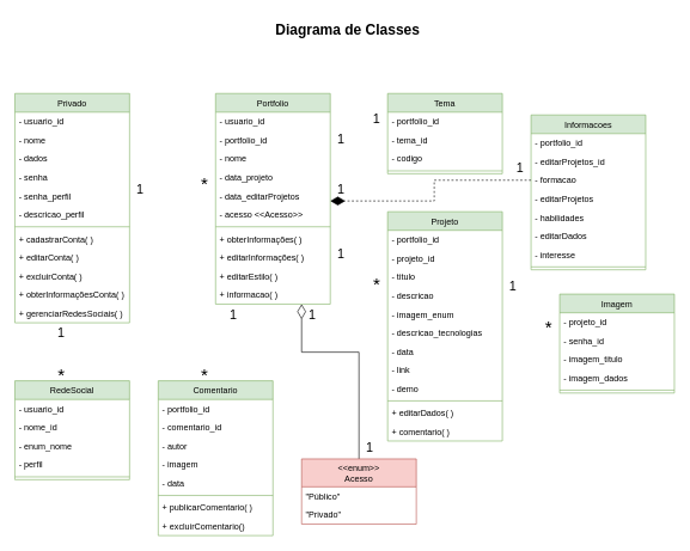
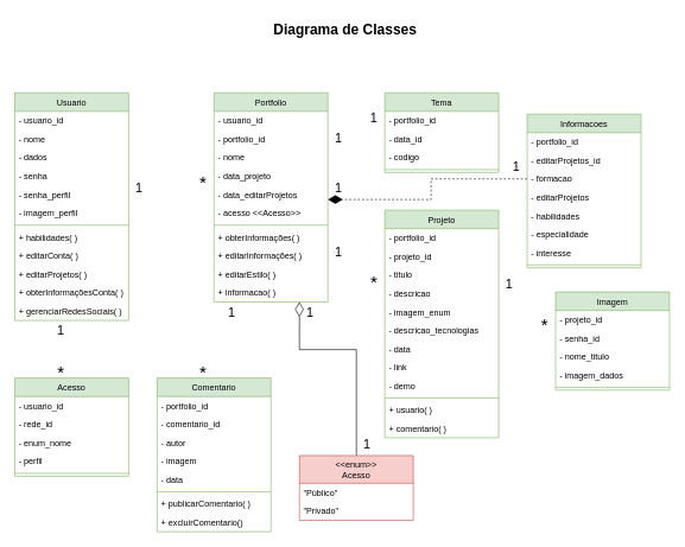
- <mxCell id="2" value="Privado" style="swimlane;fontStyle=0;align=center;verticalAlign=top;childLayout=stackLayout;horizontal=1;startSize=26;horizontalStack=0;resizeParent=1;resizeLast=0;collapsible=1;marginBottom=0;rounded=0;shadow=0;strokeWidth=1;fillColor=#d5e8d4;strokeColor=#82b366;" parent="1" vertex="1"><mxGeometry x="20" y="130" width="160" height="320" as="geometry"><mxRectangle x="230" y="140" width="160" height="26" as="alternateBounds" /></mxGeometry></mxCell>
+ <mxCell id="2" value="Usuario" style="swimlane;fontStyle=0;align=center;verticalAlign=top;childLayout=stackLayout;horizontal=1;startSize=26;horizontalStack=0;resizeParent=1;resizeLast=0;collapsible=1;marginBottom=0;rounded=0;shadow=0;strokeWidth=1;fillColor=#d5e8d4;strokeColor=#82b366;" parent="1" vertex="1"><mxGeometry x="20" y="130" width="160" height="320" as="geometry"><mxRectangle x="230" y="140" width="160" height="26" as="alternateBounds" /></mxGeometry></mxCell>
- <mxCell id="48" value="- tema_id" style="text;align=left;verticalAlign=top;spacingLeft=4;spacingRight=4;overflow=hidden;rotatable=0;points=[[0,0.5],[1,0.5]];portConstraint=eastwest;" vertex="1" parent="46"><mxGeometry y="52" width="160" height="26" as="geometry" /></mxCell>
+ <mxCell id="48" value="- data_id" style="text;align=left;verticalAlign=top;spacingLeft=4;spacingRight=4;overflow=hidden;rotatable=0;points=[[0,0.5],[1,0.5]];portConstraint=eastwest;" vertex="1" parent="46"><mxGeometry y="52" width="160" height="26" as="geometry" /></mxCell>
- <mxCell id="8" value="- descricao_perfil" style="text;align=left;verticalAlign=top;spacingLeft=4;spacingRight=4;overflow=hidden;rotatable=0;points=[[0,0.5],[1,0.5]];portConstraint=eastwest;rounded=0;shadow=0;html=0;" parent="2" vertex="1"><mxGeometry y="156" width="160" height="26" as="geometry" /></mxCell>
+ <mxCell id="8" value="- imagem_perfil" style="text;align=left;verticalAlign=top;spacingLeft=4;spacingRight=4;overflow=hidden;rotatable=0;points=[[0,0.5],[1,0.5]];portConstraint=eastwest;rounded=0;shadow=0;html=0;" parent="2" vertex="1"><mxGeometry y="156" width="160" height="26" as="geometry" /></mxCell>
- <mxCell id="71" value="- editarDados" style="text;align=left;verticalAlign=top;spacingLeft=4;spacingRight=4;overflow=hidden;rotatable=0;points=[[0,0.5],[1,0.5]];portConstraint=eastwest;rounded=0;shadow=0;html=0;" parent="65" vertex="1"><mxGeometry y="156" width="160" height="26" as="geometry" /></mxCell>
+ <mxCell id="71" value="- especialidade" style="text;align=left;verticalAlign=top;spacingLeft=4;spacingRight=4;overflow=hidden;rotatable=0;points=[[0,0.5],[1,0.5]];portConstraint=eastwest;rounded=0;shadow=0;html=0;" parent="65" vertex="1"><mxGeometry y="156" width="160" height="26" as="geometry" /></mxCell>
- <mxCell id="10" value="+ cadastrarConta( )" style="text;align=left;verticalAlign=top;spacingLeft=4;spacingRight=4;overflow=hidden;rotatable=0;points=[[0,0.5],[1,0.5]];portConstraint=eastwest;" parent="2" vertex="1"><mxGeometry y="190" width="160" height="26" as="geometry" /></mxCell>
+ <mxCell id="10" value="+ habilidades( )" style="text;align=left;verticalAlign=top;spacingLeft=4;spacingRight=4;overflow=hidden;rotatable=0;points=[[0,0.5],[1,0.5]];portConstraint=eastwest;" parent="2" vertex="1"><mxGeometry y="190" width="160" height="26" as="geometry" /></mxCell>
- <mxCell id="12" value="+ excluirConta( )" style="text;align=left;verticalAlign=top;spacingLeft=4;spacingRight=4;overflow=hidden;rotatable=0;points=[[0,0.5],[1,0.5]];portConstraint=eastwest;rounded=0;shadow=0;html=0;" parent="2" vertex="1"><mxGeometry y="242" width="160" height="26" as="geometry" /></mxCell>
+ <mxCell id="12" value="+ editarProjetos( )" style="text;align=left;verticalAlign=top;spacingLeft=4;spacingRight=4;overflow=hidden;rotatable=0;points=[[0,0.5],[1,0.5]];portConstraint=eastwest;rounded=0;shadow=0;html=0;" parent="2" vertex="1"><mxGeometry y="242" width="160" height="26" as="geometry" /></mxCell>
- <mxCell id="78" value="- imagem_titulo" style="text;align=left;verticalAlign=top;spacingLeft=4;spacingRight=4;overflow=hidden;rotatable=0;points=[[0,0.5],[1,0.5]];portConstraint=eastwest;rounded=0;shadow=0;html=0;" parent="75" vertex="1"><mxGeometry y="78" width="160" height="26" as="geometry" /></mxCell>
+ <mxCell id="78" value="- nome_titulo" style="text;align=left;verticalAlign=top;spacingLeft=4;spacingRight=4;overflow=hidden;rotatable=0;points=[[0,0.5],[1,0.5]];portConstraint=eastwest;rounded=0;shadow=0;html=0;" parent="75" vertex="1"><mxGeometry y="78" width="160" height="26" as="geometry" /></mxCell>
- <mxCell id="40" value="RedeSocial" style="swimlane;fontStyle=0;align=center;verticalAlign=top;childLayout=stackLayout;horizontal=1;startSize=26;horizontalStack=0;resizeParent=1;resizeLast=0;collapsible=1;marginBottom=0;rounded=0;shadow=0;strokeWidth=1;fillColor=#d5e8d4;strokeColor=#82b366;" parent="1" vertex="1"><mxGeometry x="20" y="531" width="160" height="138" as="geometry"><mxRectangle x="230" y="140" width="160" height="26" as="alternateBounds" /></mxGeometry></mxCell>
+ <mxCell id="40" value="Acesso" style="swimlane;fontStyle=0;align=center;verticalAlign=top;childLayout=stackLayout;horizontal=1;startSize=26;horizontalStack=0;resizeParent=1;resizeLast=0;collapsible=1;marginBottom=0;rounded=0;shadow=0;strokeWidth=1;fillColor=#d5e8d4;strokeColor=#82b366;" parent="1" vertex="1"><mxGeometry x="20" y="531" width="160" height="138" as="geometry"><mxRectangle x="230" y="140" width="160" height="26" as="alternateBounds" /></mxGeometry></mxCell>
- <mxCell id="62" value="+ editarDados( )" style="text;align=left;verticalAlign=top;spacingLeft=4;spacingRight=4;overflow=hidden;rotatable=0;points=[[0,0.5],[1,0.5]];portConstraint=eastwest;rounded=0;shadow=0;html=0;" parent="51" vertex="1"><mxGeometry y="268" width="160" height="26" as="geometry" /></mxCell>
+ <mxCell id="62" value="+ usuario( )" style="text;align=left;verticalAlign=top;spacingLeft=4;spacingRight=4;overflow=hidden;rotatable=0;points=[[0,0.5],[1,0.5]];portConstraint=eastwest;rounded=0;shadow=0;html=0;" parent="51" vertex="1"><mxGeometry y="268" width="160" height="26" as="geometry" /></mxCell>
- <mxCell id="42" value="- nome_id" style="text;align=left;verticalAlign=top;spacingLeft=4;spacingRight=4;overflow=hidden;rotatable=0;points=[[0,0.5],[1,0.5]];portConstraint=eastwest;" vertex="1" parent="40"><mxGeometry y="52" width="160" height="26" as="geometry" /></mxCell>
+ <mxCell id="42" value="- rede_id" style="text;align=left;verticalAlign=top;spacingLeft=4;spacingRight=4;overflow=hidden;rotatable=0;points=[[0,0.5],[1,0.5]];portConstraint=eastwest;" vertex="1" parent="40"><mxGeometry y="52" width="160" height="26" as="geometry" /></mxCell>
